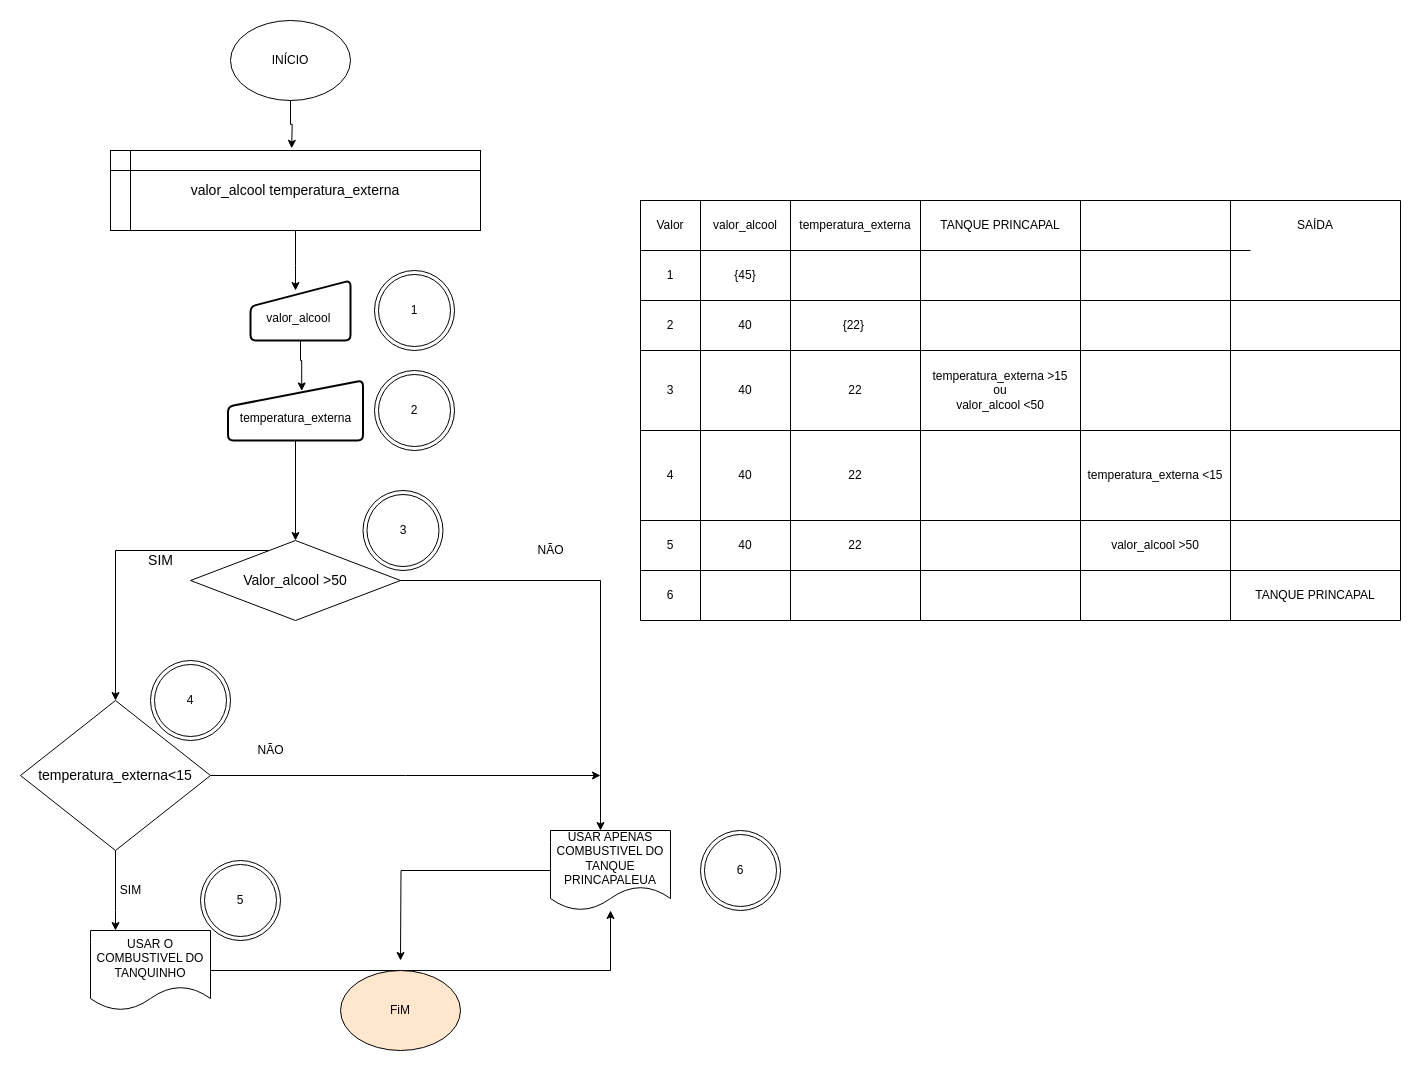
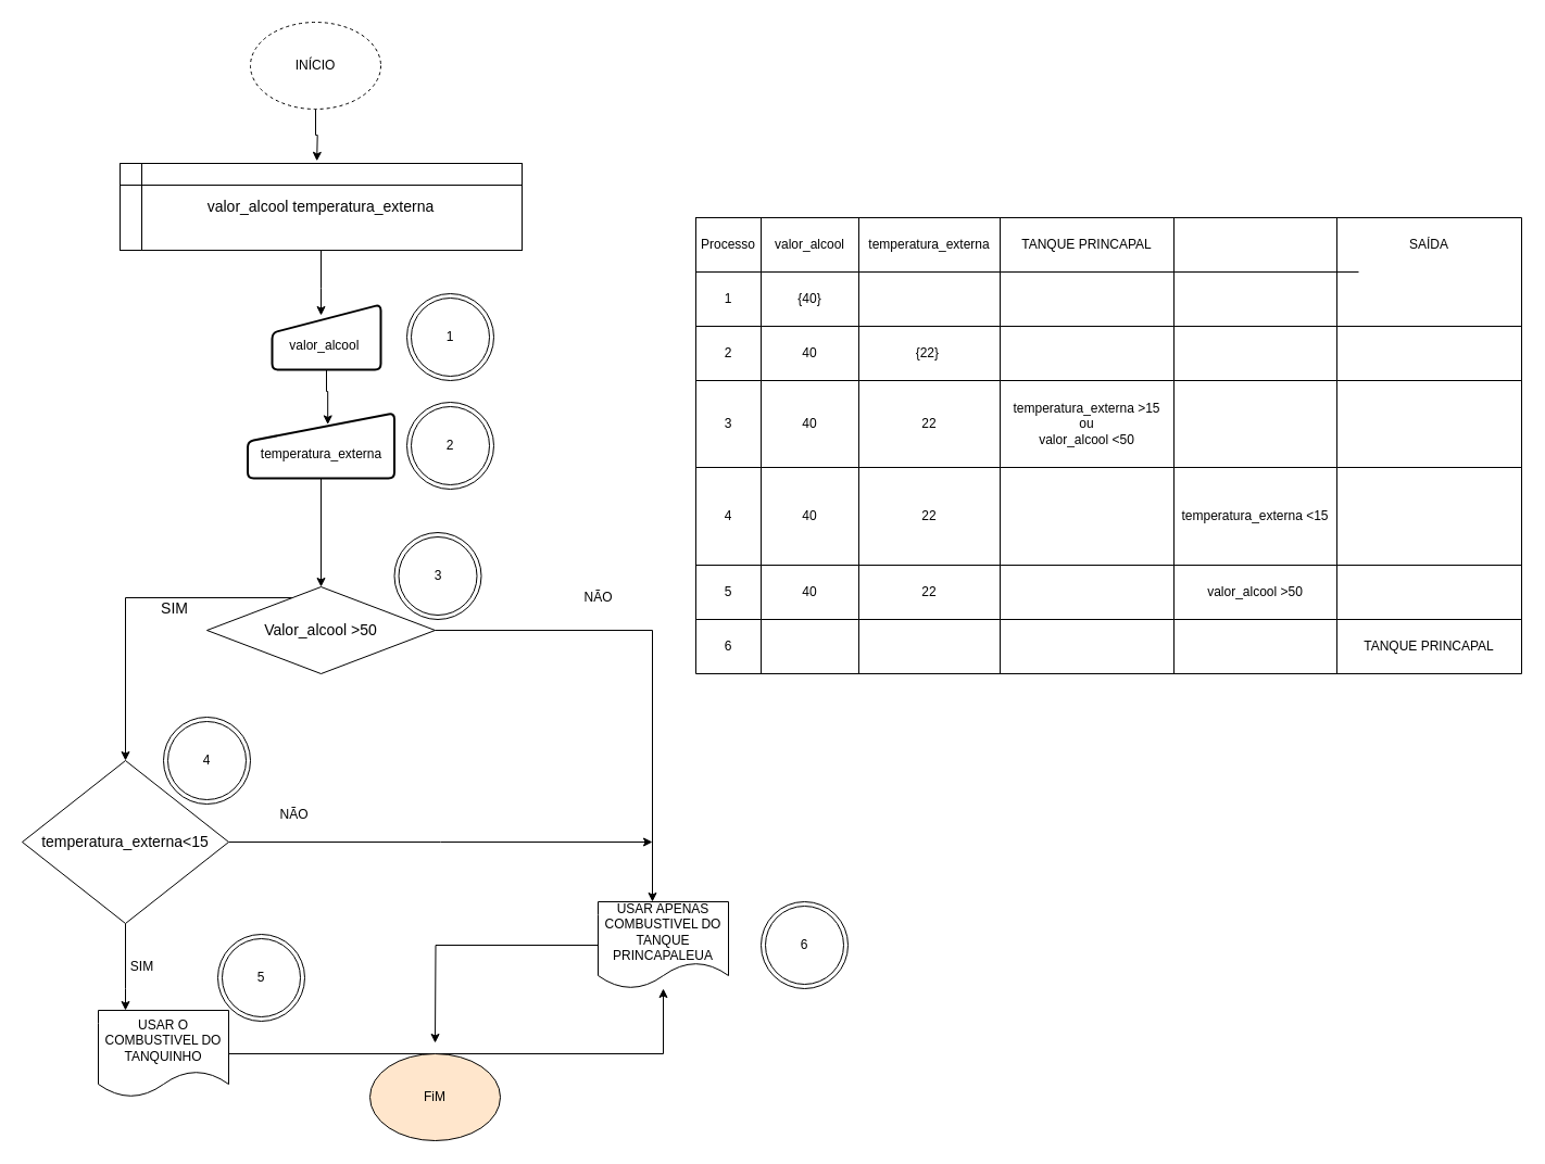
- <mxCell id="3" value="INÍCIO" style="ellipse;whiteSpace=wrap;html=1;" parent="1" vertex="1"><mxGeometry x="230" y="20" width="120" height="80" as="geometry" /></mxCell>
+ <mxCell id="3" value="INÍCIO" style="ellipse;whiteSpace=wrap;html=1;dashed=1;" parent="1" vertex="1"><mxGeometry x="230" y="20" width="120" height="80" as="geometry" /></mxCell>
- <mxCell id="19" value="Valor" style="shape=partialRectangle;html=1;whiteSpace=wrap;connectable=0;overflow=hidden;fillColor=none;top=0;left=0;bottom=0;right=0;" parent="18" vertex="1"><mxGeometry width="60" height="50" as="geometry" /></mxCell>
+ <mxCell id="19" value="Processo" style="shape=partialRectangle;html=1;whiteSpace=wrap;connectable=0;overflow=hidden;fillColor=none;top=0;left=0;bottom=0;right=0;" parent="18" vertex="1"><mxGeometry width="60" height="50" as="geometry" /></mxCell>
- <mxCell id="26" value="{45}" style="shape=partialRectangle;html=1;whiteSpace=wrap;connectable=0;overflow=hidden;fillColor=none;top=0;left=0;bottom=0;right=0;" parent="24" vertex="1"><mxGeometry x="60" width="90" height="50" as="geometry" /></mxCell>
+ <mxCell id="26" value="{40}" style="shape=partialRectangle;html=1;whiteSpace=wrap;connectable=0;overflow=hidden;fillColor=none;top=0;left=0;bottom=0;right=0;" parent="24" vertex="1"><mxGeometry x="60" width="90" height="50" as="geometry" /></mxCell>
